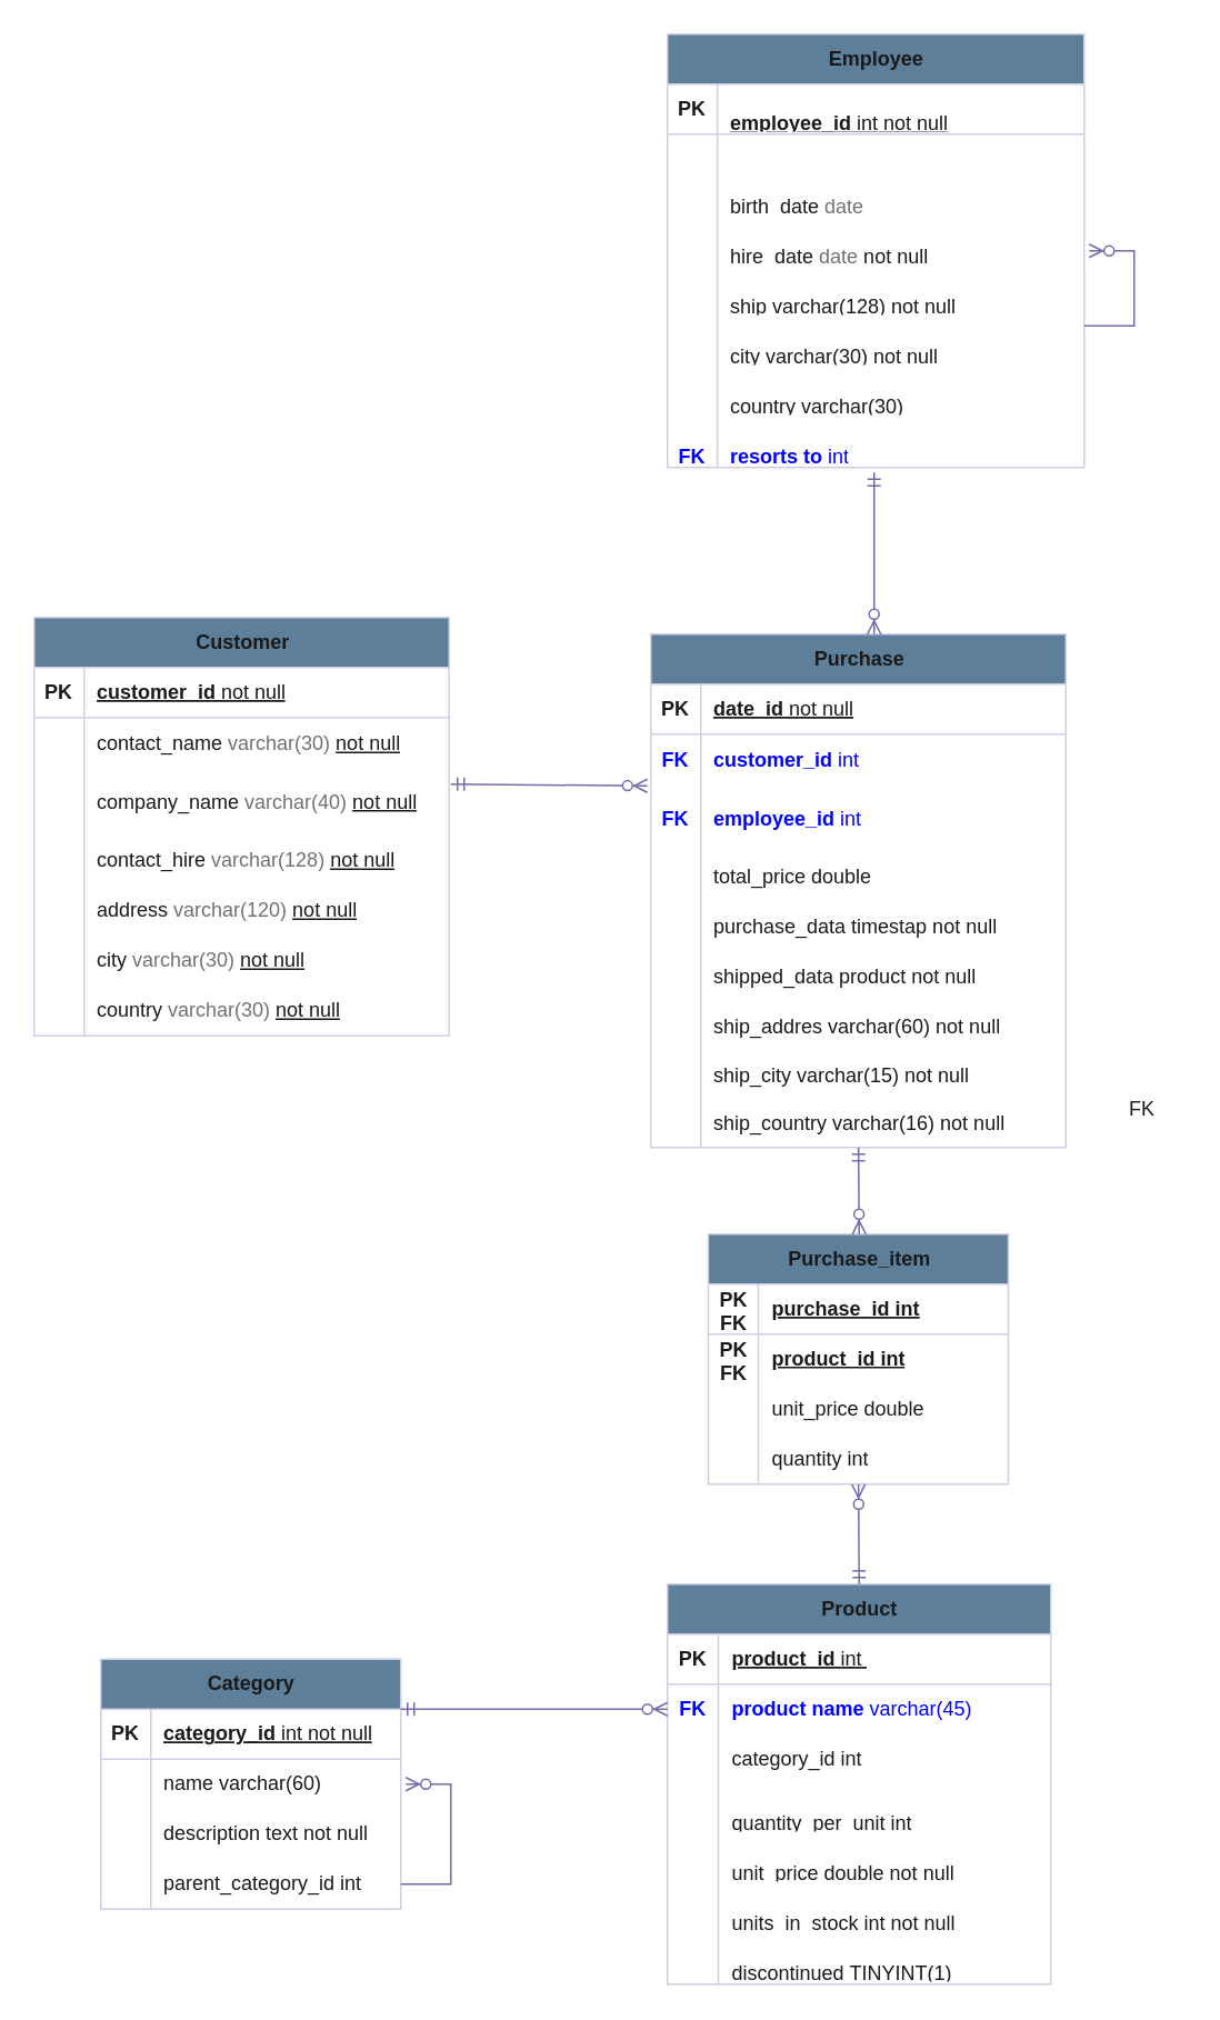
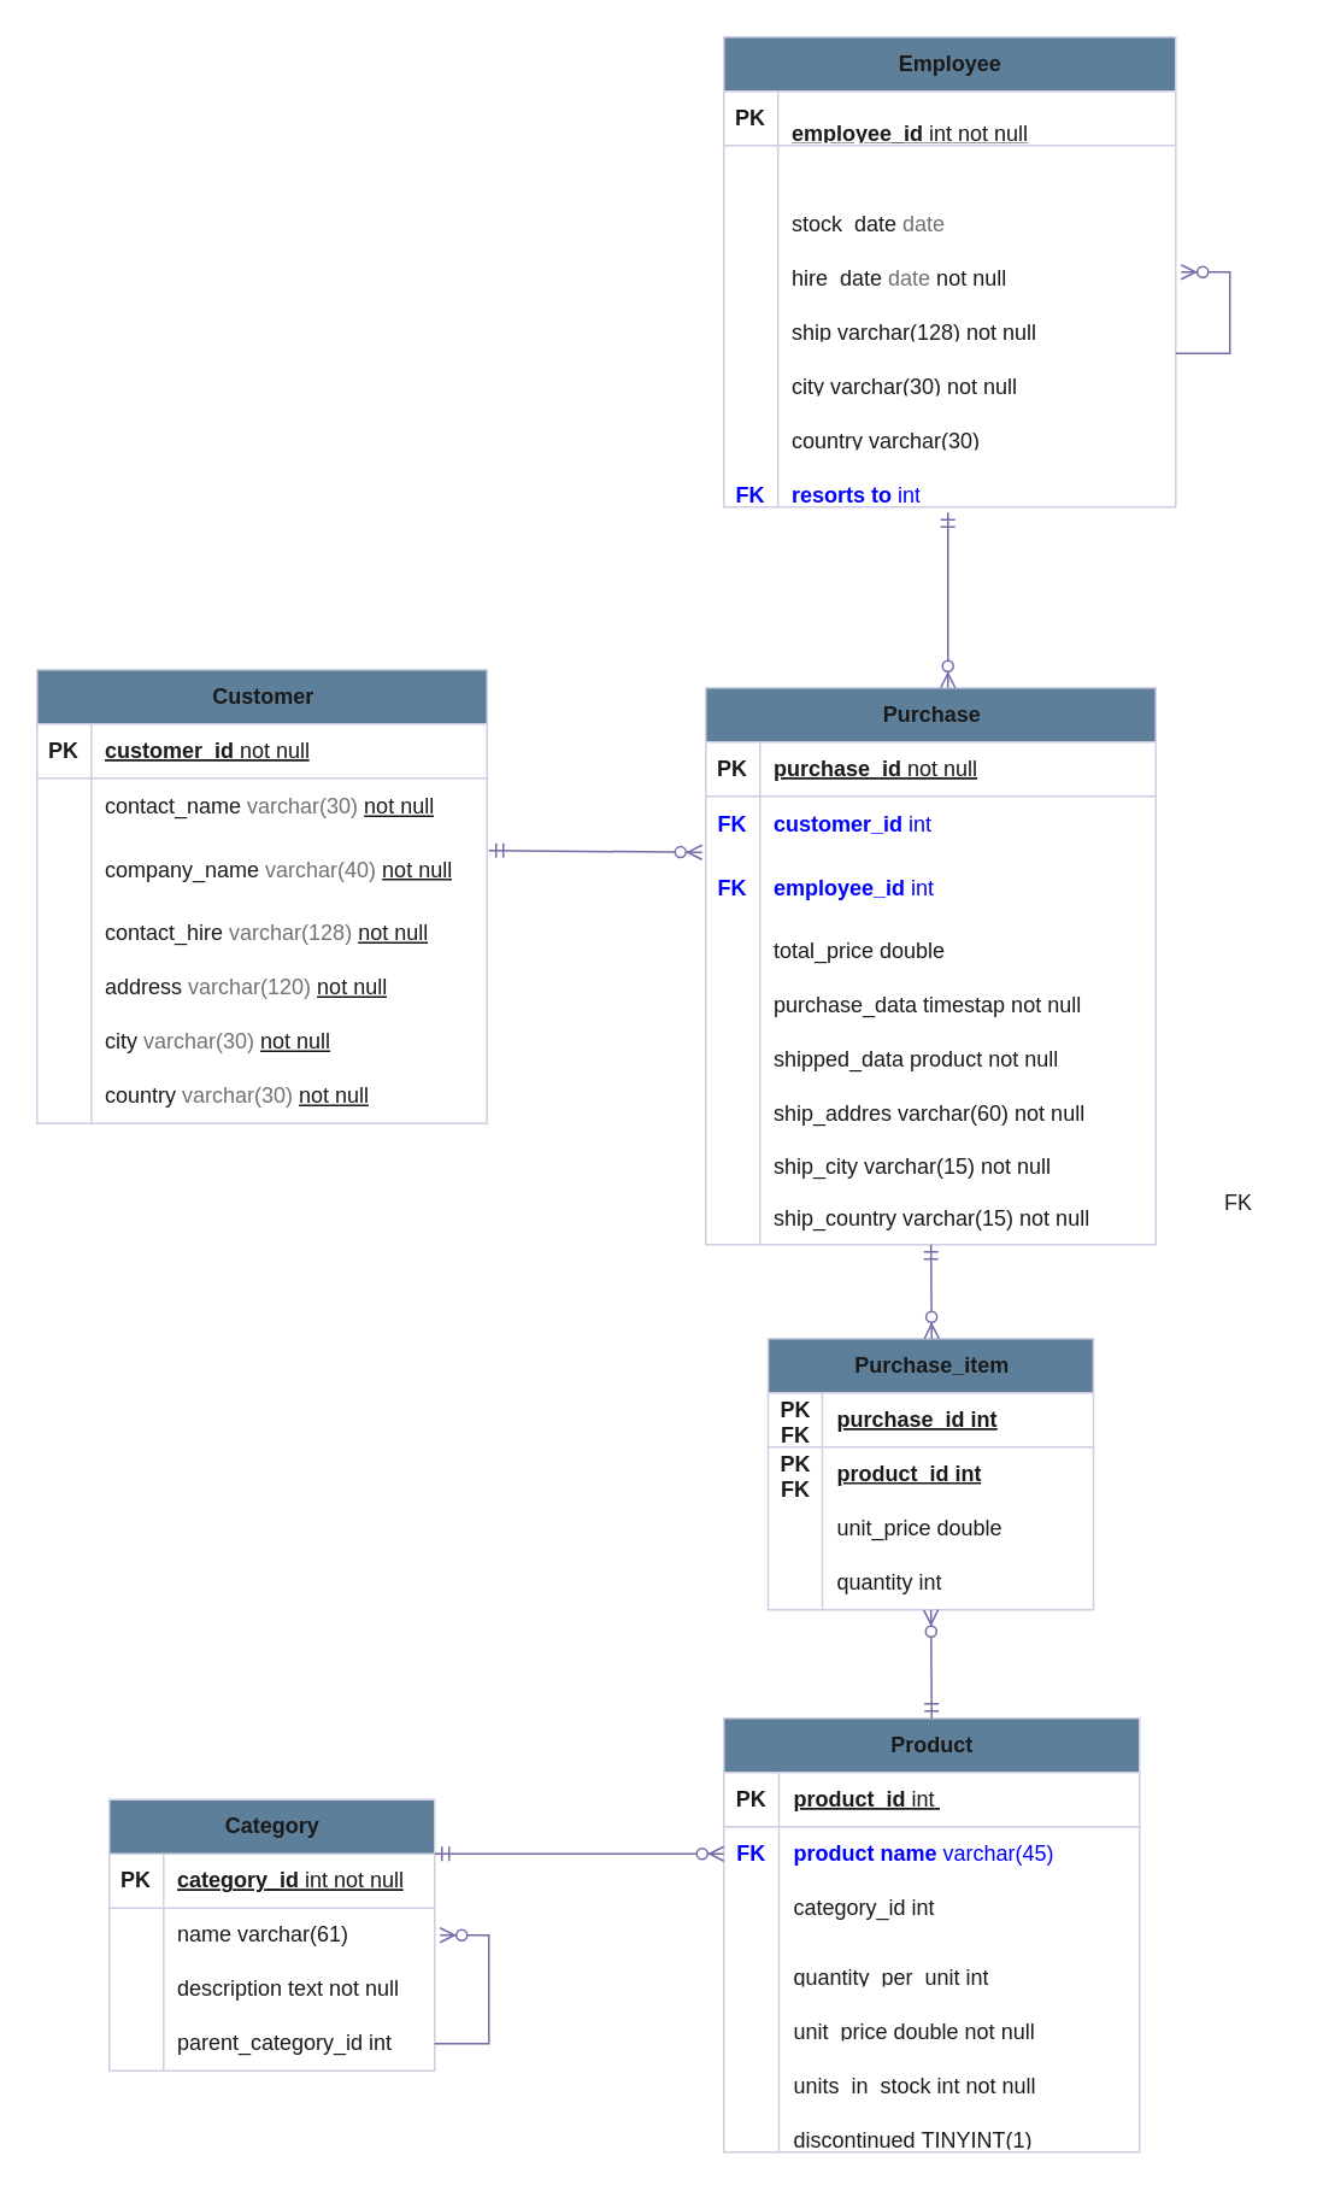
- <mxCell id="26" value="&lt;div&gt;&lt;br&gt;&lt;/div&gt;birth_date&amp;nbsp;&lt;span style=&quot;color: rgb(113, 113, 113);&quot;&gt;date&lt;/span&gt;&lt;table style=&quot;border-style: none; border-collapse: collapse;&quot;&gt;&lt;tbody&gt;&lt;tr&gt;&lt;td style=&quot;border-style: none; padding-left: 15px;&quot;&gt;&lt;br&gt;&lt;/td&gt;&lt;td style=&quot;border-style: none; padding-left: 15px;&quot;&gt;&lt;br&gt;&lt;/td&gt;&lt;/tr&gt;&lt;/tbody&gt;&lt;/table&gt;" style="shape=partialRectangle;connectable=0;fillColor=none;top=0;left=0;bottom=0;right=0;align=left;spacingLeft=6;overflow=hidden;whiteSpace=wrap;html=1;strokeColor=#D0CEE2;fontColor=#1A1A1A;" vertex="1" parent="24"><mxGeometry x="30" width="220" height="30" as="geometry"><mxRectangle width="220" height="30" as="alternateBounds" /></mxGeometry></mxCell>
+ <mxCell id="26" value="&lt;div&gt;&lt;br&gt;&lt;/div&gt;stock_date&amp;nbsp;&lt;span style=&quot;color: rgb(113, 113, 113);&quot;&gt;date&lt;/span&gt;&lt;table style=&quot;border-style: none; border-collapse: collapse;&quot;&gt;&lt;tbody&gt;&lt;tr&gt;&lt;td style=&quot;border-style: none; padding-left: 15px;&quot;&gt;&lt;br&gt;&lt;/td&gt;&lt;td style=&quot;border-style: none; padding-left: 15px;&quot;&gt;&lt;br&gt;&lt;/td&gt;&lt;/tr&gt;&lt;/tbody&gt;&lt;/table&gt;" style="shape=partialRectangle;connectable=0;fillColor=none;top=0;left=0;bottom=0;right=0;align=left;spacingLeft=6;overflow=hidden;whiteSpace=wrap;html=1;strokeColor=#D0CEE2;fontColor=#1A1A1A;" vertex="1" parent="24"><mxGeometry x="30" width="220" height="30" as="geometry"><mxRectangle width="220" height="30" as="alternateBounds" /></mxGeometry></mxCell>
- <mxCell id="67" value="&lt;u&gt;date_id&lt;/u&gt;&lt;u&gt;&amp;nbsp;&lt;/u&gt;&lt;u style=&quot;font-weight: 400;&quot;&gt;not null&lt;/u&gt;" style="shape=partialRectangle;connectable=0;fillColor=none;top=0;left=0;bottom=0;right=0;align=left;spacingLeft=6;fontStyle=5;overflow=hidden;whiteSpace=wrap;html=1;strokeColor=#D0CEE2;fontColor=#1A1A1A;" vertex="1" parent="65"><mxGeometry x="30" width="219" height="30" as="geometry"><mxRectangle width="219" height="30" as="alternateBounds" /></mxGeometry></mxCell>
+ <mxCell id="67" value="&lt;u&gt;purchase_id&lt;/u&gt;&lt;u&gt;&amp;nbsp;&lt;/u&gt;&lt;u style=&quot;font-weight: 400;&quot;&gt;not null&lt;/u&gt;" style="shape=partialRectangle;connectable=0;fillColor=none;top=0;left=0;bottom=0;right=0;align=left;spacingLeft=6;fontStyle=5;overflow=hidden;whiteSpace=wrap;html=1;strokeColor=#D0CEE2;fontColor=#1A1A1A;" vertex="1" parent="65"><mxGeometry x="30" width="219" height="30" as="geometry"><mxRectangle width="219" height="30" as="alternateBounds" /></mxGeometry></mxCell>
- <mxCell id="91" value="ship_country varchar(16) not null" style="shape=partialRectangle;connectable=0;fillColor=none;top=0;left=0;bottom=0;right=0;align=left;spacingLeft=6;overflow=hidden;whiteSpace=wrap;html=1;strokeColor=#D0CEE2;fontColor=#1A1A1A;" vertex="1" parent="89"><mxGeometry x="30" width="219" height="29" as="geometry"><mxRectangle width="219" height="29" as="alternateBounds" /></mxGeometry></mxCell>
+ <mxCell id="91" value="ship_country varchar(15) not null" style="shape=partialRectangle;connectable=0;fillColor=none;top=0;left=0;bottom=0;right=0;align=left;spacingLeft=6;overflow=hidden;whiteSpace=wrap;html=1;strokeColor=#D0CEE2;fontColor=#1A1A1A;" vertex="1" parent="89"><mxGeometry x="30" width="219" height="29" as="geometry"><mxRectangle width="219" height="29" as="alternateBounds" /></mxGeometry></mxCell>
- <mxCell id="8" value="name varchar(60)" style="shape=partialRectangle;connectable=0;fillColor=none;top=0;left=0;bottom=0;right=0;align=left;spacingLeft=6;overflow=hidden;whiteSpace=wrap;html=1;strokeColor=#D0CEE2;fontColor=#1A1A1A;" vertex="1" parent="6"><mxGeometry x="30" width="150" height="30" as="geometry"><mxRectangle width="150" height="30" as="alternateBounds" /></mxGeometry></mxCell>
+ <mxCell id="8" value="name varchar(61)" style="shape=partialRectangle;connectable=0;fillColor=none;top=0;left=0;bottom=0;right=0;align=left;spacingLeft=6;overflow=hidden;whiteSpace=wrap;html=1;strokeColor=#D0CEE2;fontColor=#1A1A1A;" vertex="1" parent="6"><mxGeometry x="30" width="150" height="30" as="geometry"><mxRectangle width="150" height="30" as="alternateBounds" /></mxGeometry></mxCell>
